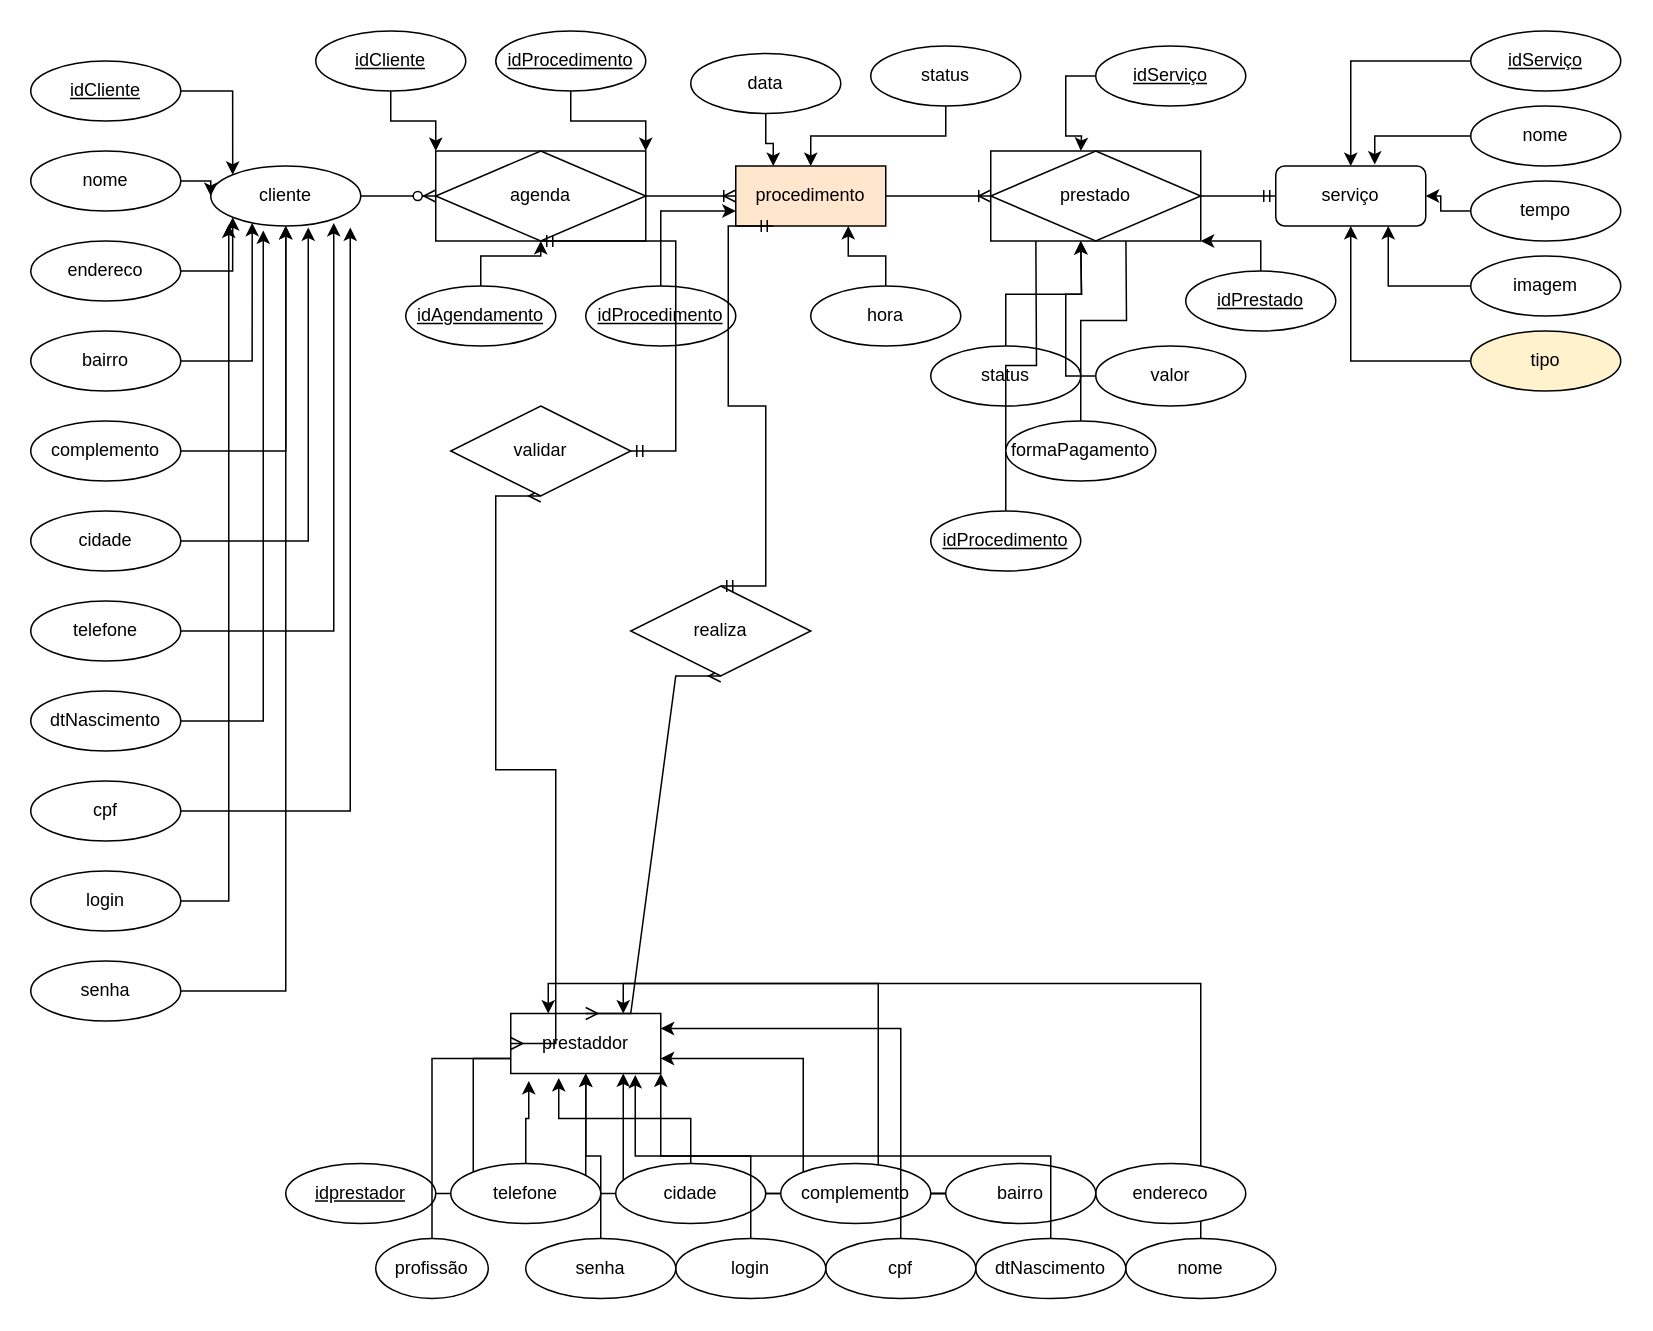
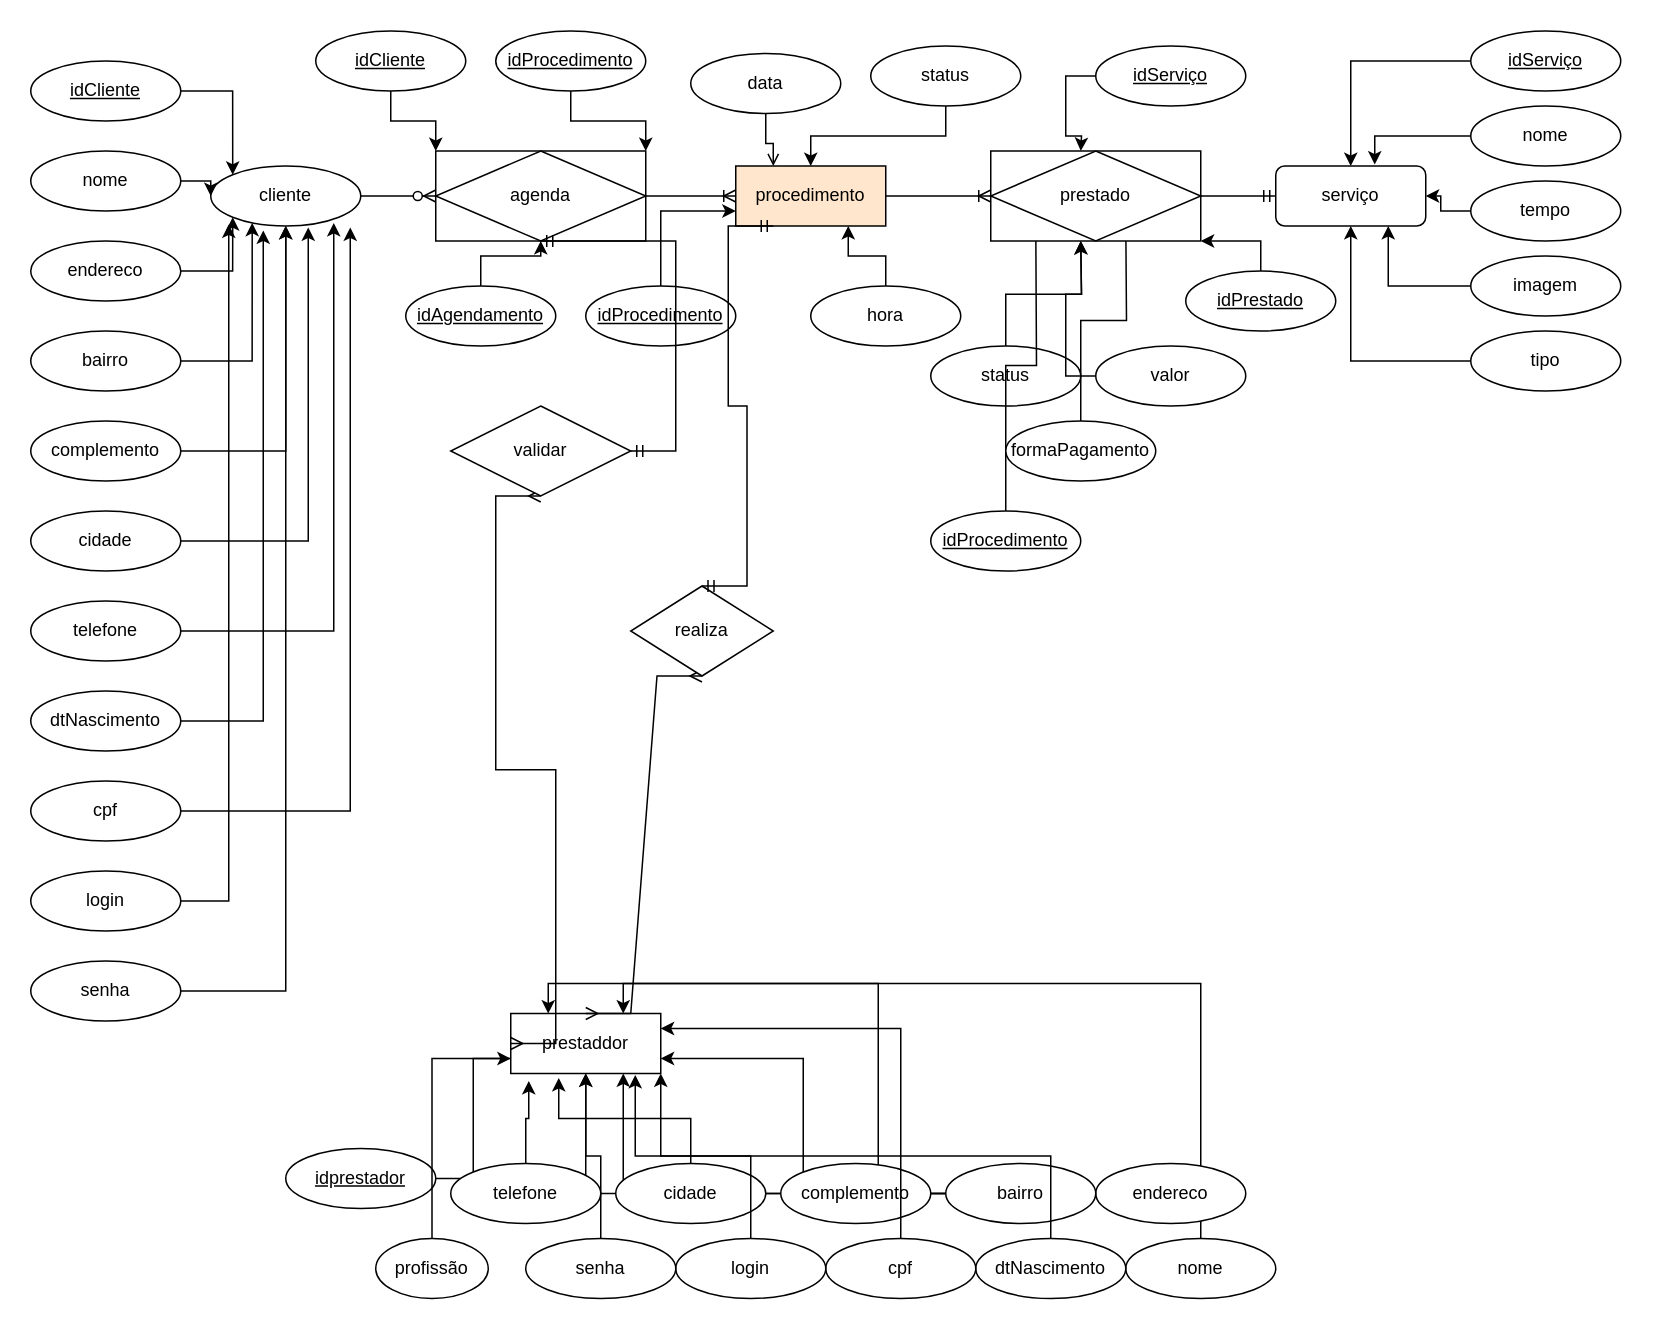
- <mxCell id="56" style="edgeStyle=orthogonalEdgeStyle;rounded=0;orthogonalLoop=1;jettySize=auto;html=1;entryX=0.25;entryY=0;entryDx=0;entryDy=0;" edge="1" parent="1" source="57" target="24"><mxGeometry relative="1" as="geometry" /></mxCell>
+ <mxCell id="56" style="edgeStyle=orthogonalEdgeStyle;rounded=0;orthogonalLoop=1;jettySize=auto;html=1;entryX=0.25;entryY=0;entryDx=0;entryDy=0;endArrow=open;" edge="1" parent="1" source="57" target="24"><mxGeometry relative="1" as="geometry" /></mxCell>
- <mxCell id="70" value="tipo" style="ellipse;whiteSpace=wrap;html=1;align=center;fillColor=#fff2cc;" vertex="1" parent="1"><mxGeometry x="980" y="220" width="100" height="40" as="geometry" /></mxCell>
+ <mxCell id="70" value="tipo" style="ellipse;whiteSpace=wrap;html=1;align=center;" vertex="1" parent="1"><mxGeometry x="980" y="220" width="100" height="40" as="geometry" /></mxCell>
- <mxCell id="94" value="realiza" style="shape=rhombus;perimeter=rhombusPerimeter;whiteSpace=wrap;html=1;align=center;" vertex="1" parent="1"><mxGeometry x="420" y="390" width="120" height="60" as="geometry" /></mxCell>
+ <mxCell id="94" value="realiza" style="shape=rhombus;perimeter=rhombusPerimeter;whiteSpace=wrap;html=1;align=center;" vertex="1" parent="1"><mxGeometry x="420" y="390" width="95" height="60" as="geometry" /></mxCell>
- <mxCell id="20" style="edgeStyle=orthogonalEdgeStyle;rounded=0;orthogonalLoop=1;jettySize=auto;html=1;exitX=0.5;exitY=1;exitDx=0;exitDy=0;entryX=0;entryY=0.75;entryDx=0;entryDy=0;endArrow=none;" edge="1" parent="1" source="21" target="23"><mxGeometry relative="1" as="geometry" /></mxCell>
+ <mxCell id="20" style="edgeStyle=orthogonalEdgeStyle;rounded=0;orthogonalLoop=1;jettySize=auto;html=1;exitX=0.5;exitY=1;exitDx=0;exitDy=0;entryX=0;entryY=0.75;entryDx=0;entryDy=0;" edge="1" parent="1" source="21" target="23"><mxGeometry relative="1" as="geometry" /></mxCell>
- <mxCell id="5" value="idprestador" style="ellipse;whiteSpace=wrap;html=1;align=center;fontStyle=4;direction=west;flipH=1;flipV=1;" vertex="1" parent="1"><mxGeometry x="190" y="775" width="100" height="40" as="geometry" /></mxCell>
+ <mxCell id="5" value="idprestador" style="ellipse;whiteSpace=wrap;html=1;align=center;fontStyle=4;direction=west;flipH=1;flipV=1;" vertex="1" parent="1"><mxGeometry x="190" y="765" width="100" height="40" as="geometry" /></mxCell>
